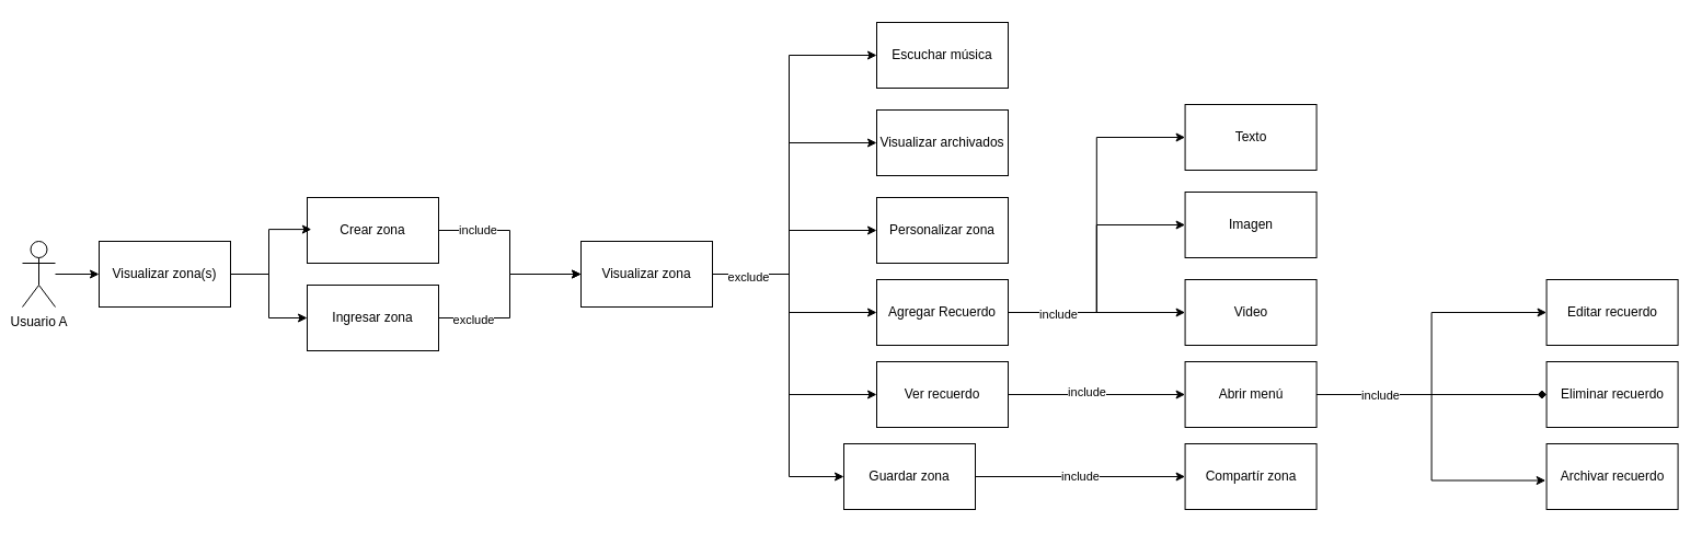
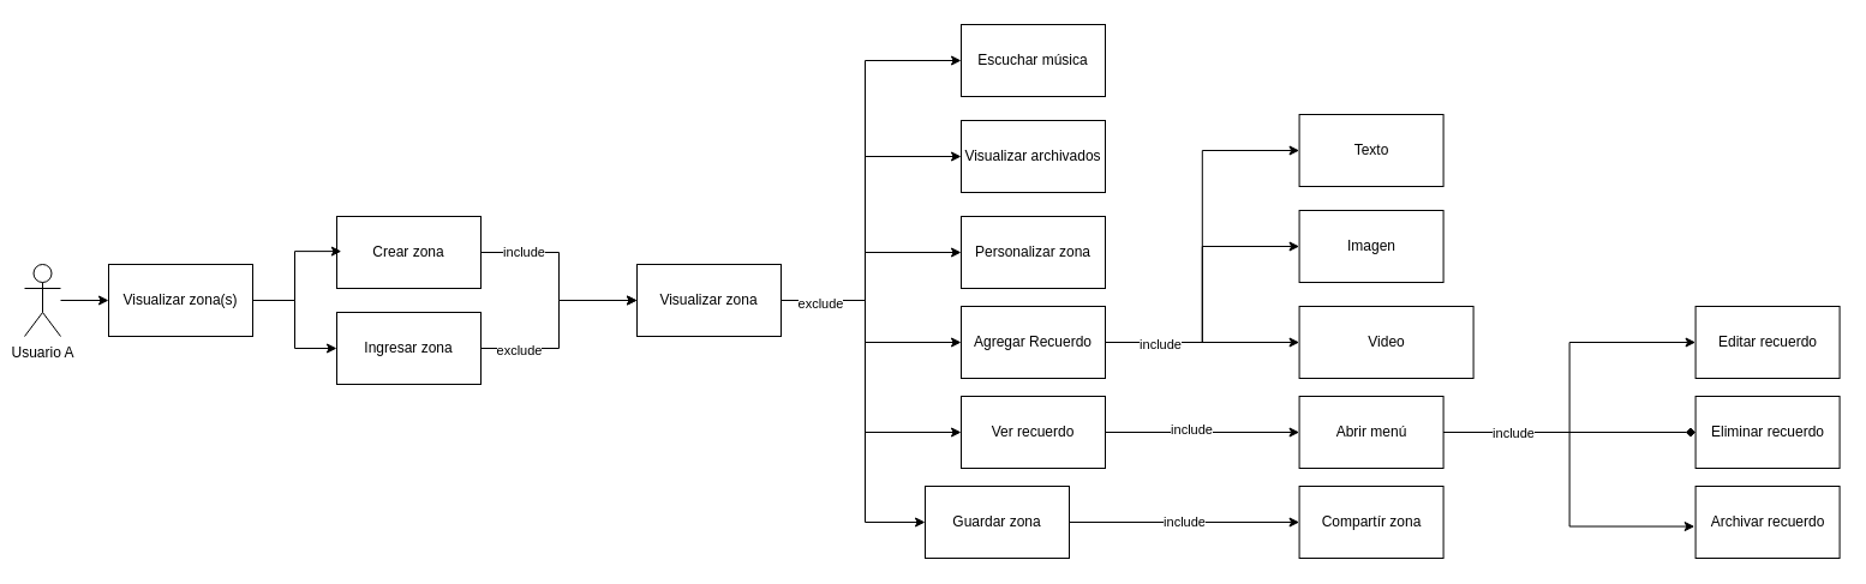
- <mxCell id="46" value="Video" style="rounded=0;whiteSpace=wrap;html=1;" parent="1" vertex="1"><mxGeometry x="1081.58" y="255" width="120" height="60" as="geometry" /></mxCell>
+ <mxCell id="46" value="Video" style="rounded=0;whiteSpace=wrap;html=1;" parent="1" vertex="1"><mxGeometry x="1081.58" y="255" width="145" height="60" as="geometry" /></mxCell>
